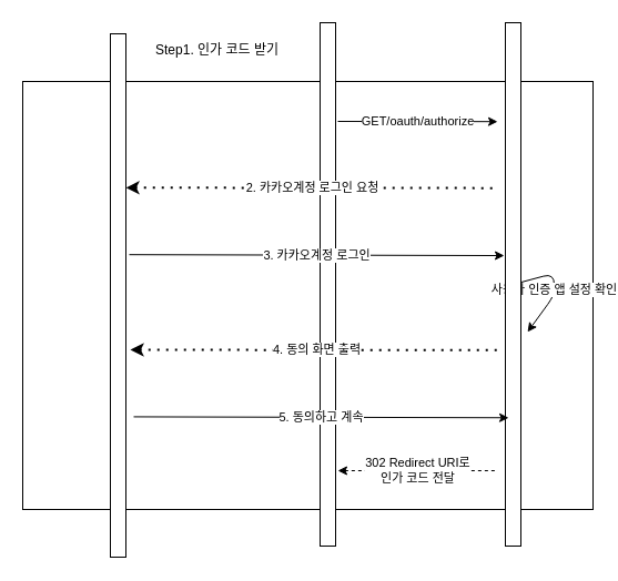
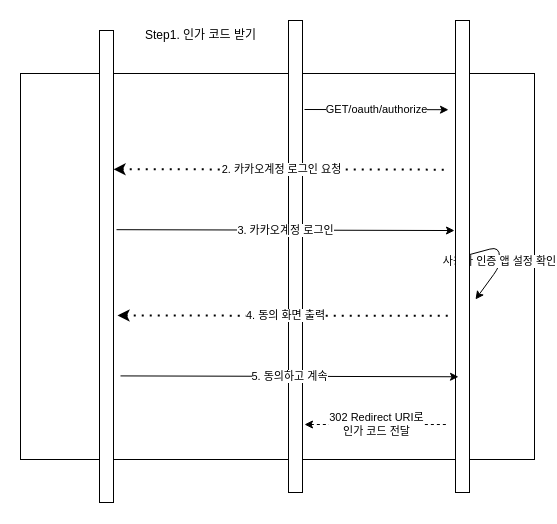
- <mxCell id="7" value="Step1. 인가 코드 받기" style="text;html=1;strokeColor=none;fillColor=none;align=center;verticalAlign=middle;whiteSpace=wrap;rounded=0;" vertex="1" parent="1"><mxGeometry x="128" y="30" width="135" height="30" as="geometry" /></mxCell>
+ <mxCell id="7" value="Step1. 인가 코드 받기" style="text;html=1;strokeColor=none;fillColor=none;align=center;verticalAlign=middle;whiteSpace=wrap;rounded=0;" vertex="1" parent="1"><mxGeometry x="133" y="20" width="135" height="30" as="geometry" /></mxCell>
